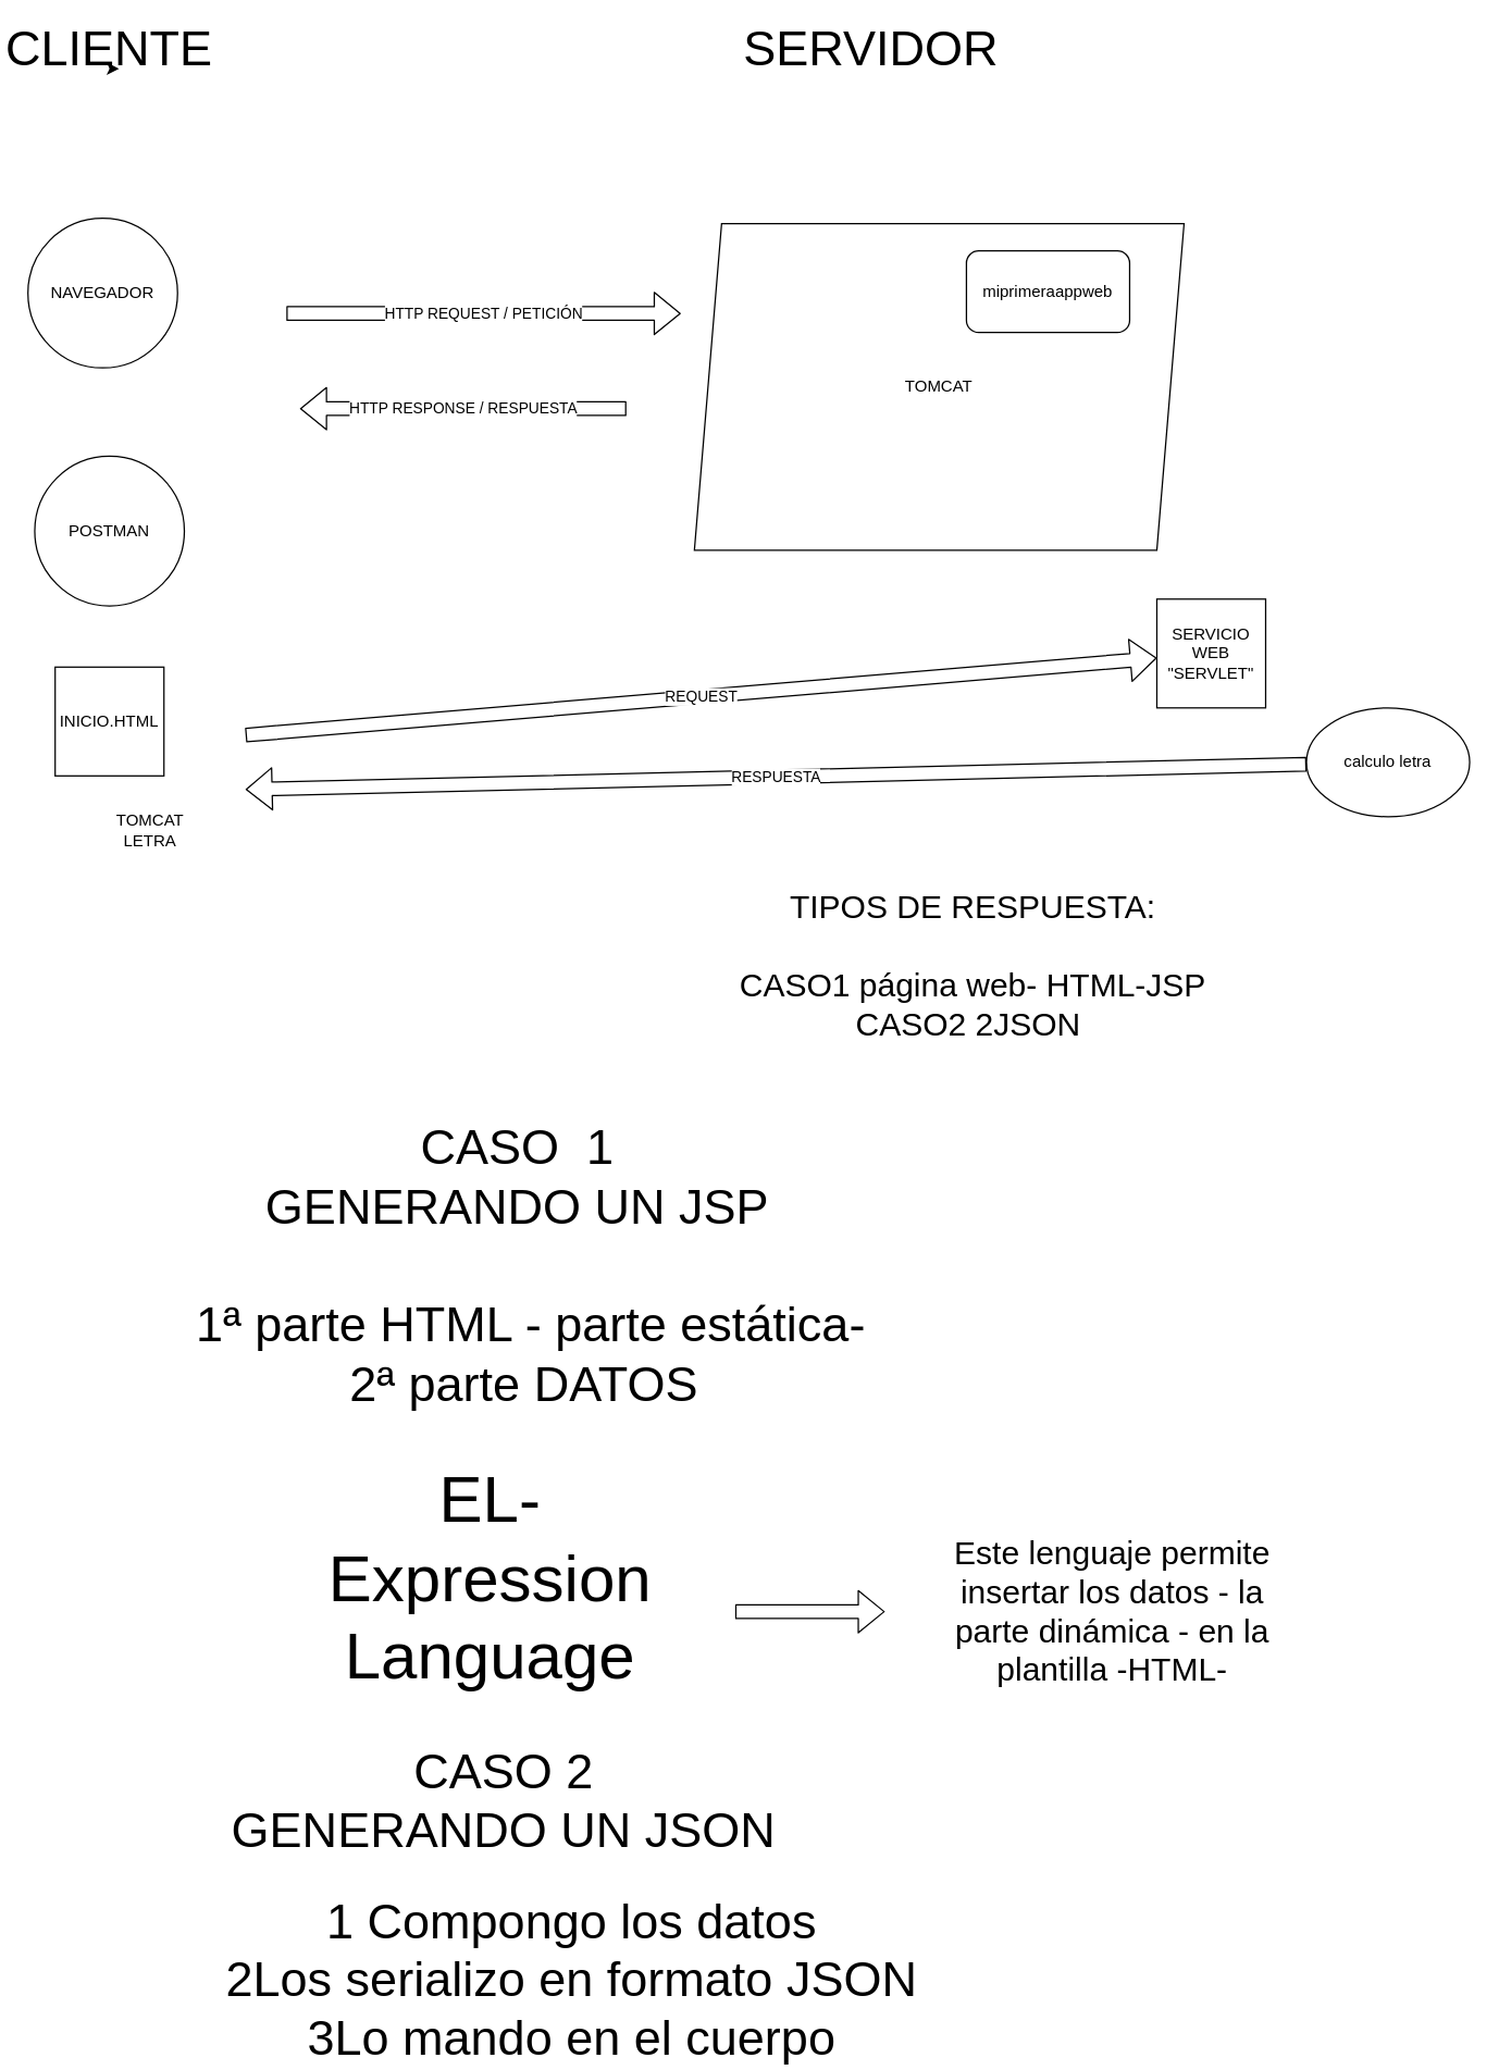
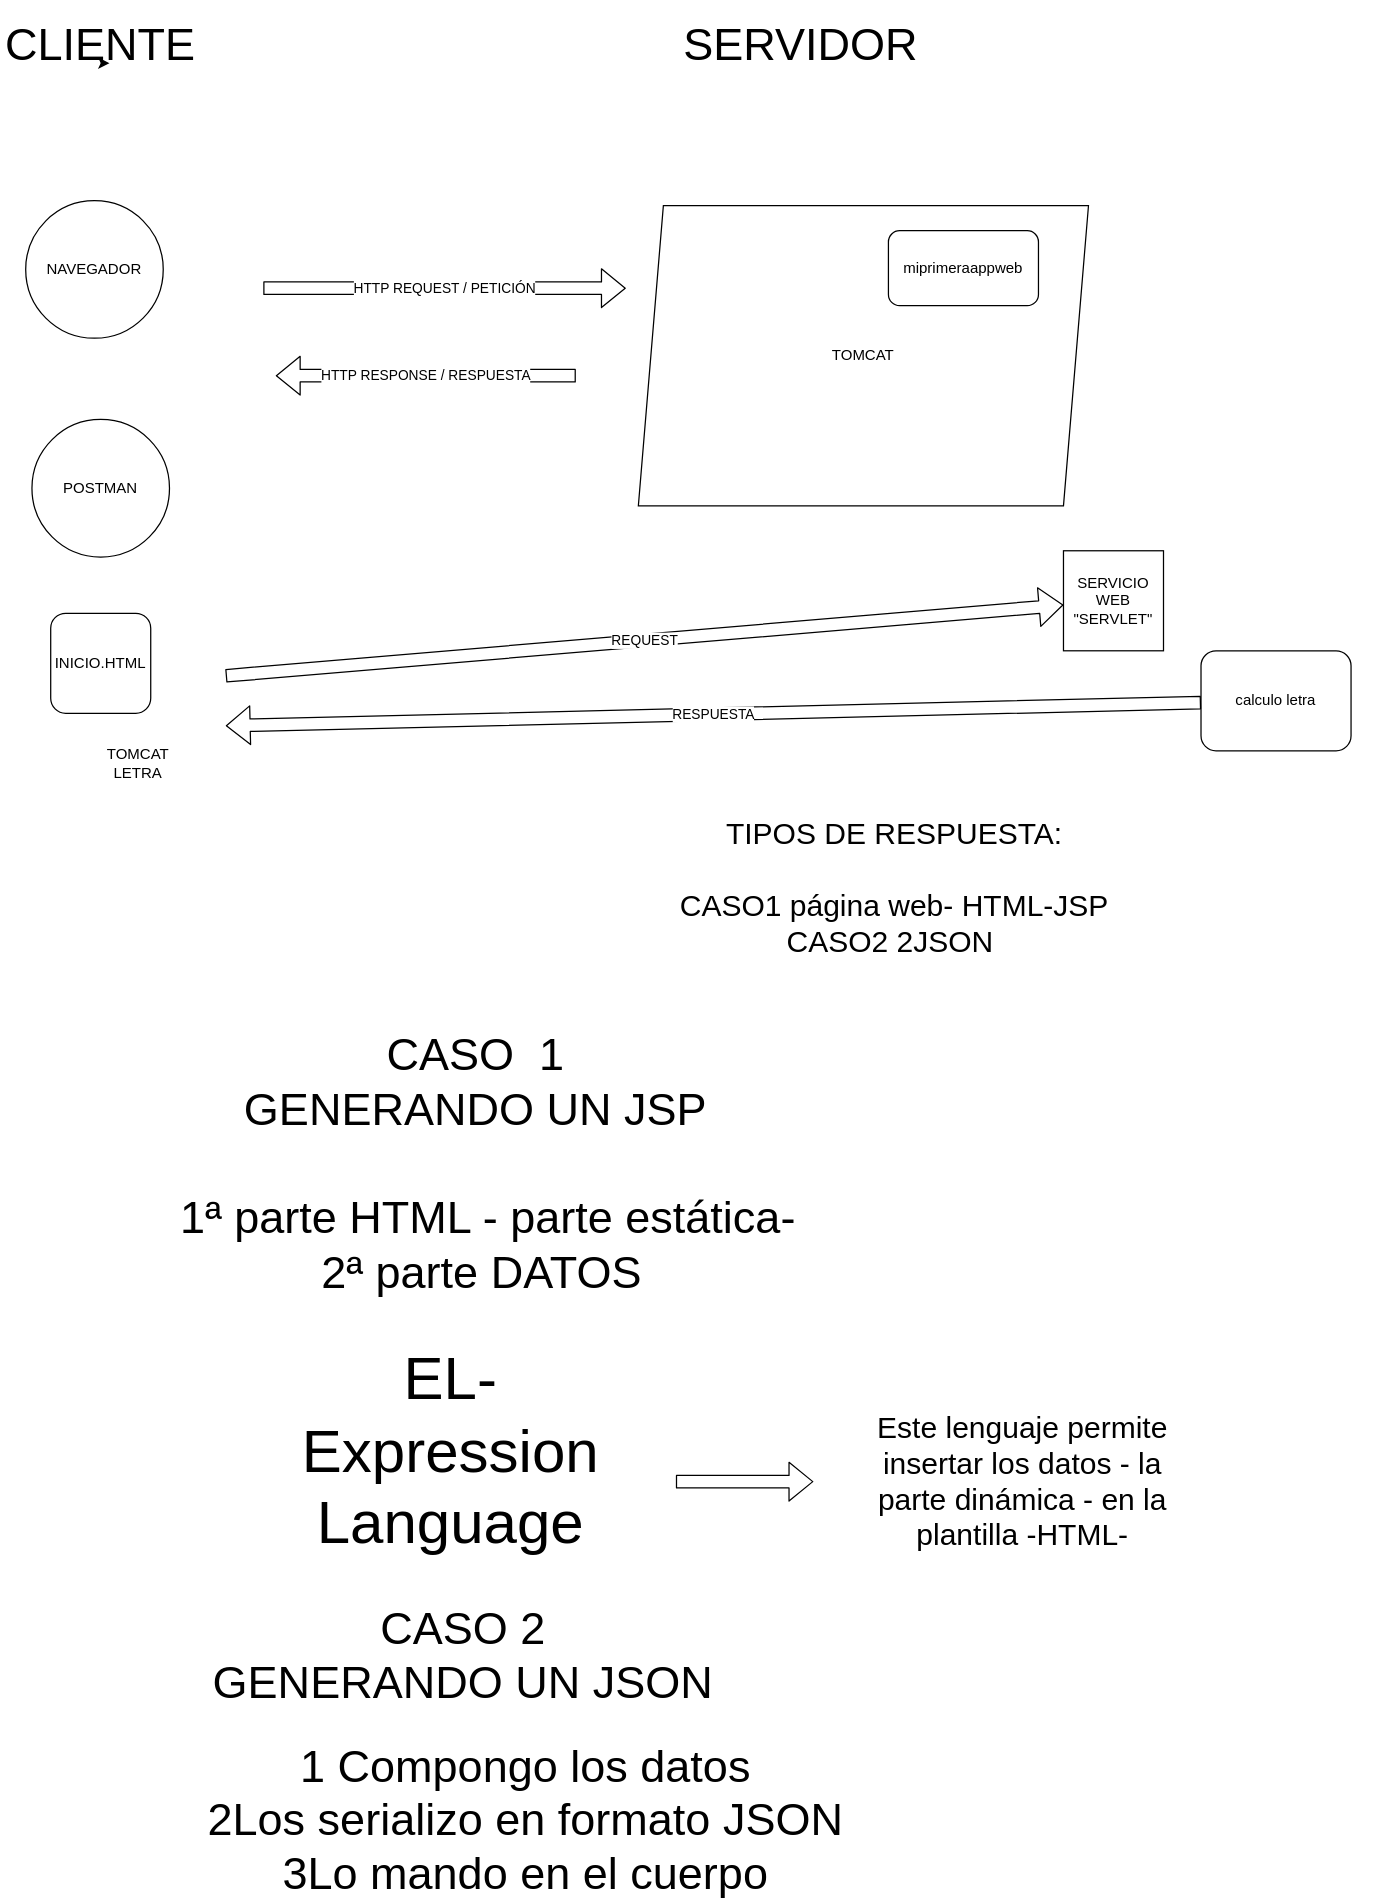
- <mxCell id="11" value="INICIO.HTML" style="whiteSpace=wrap;html=1;aspect=fixed;" parent="1" vertex="1"><mxGeometry x="40" y="490" width="80" height="80" as="geometry" /></mxCell>
+ <mxCell id="11" value="INICIO.HTML" style="whiteSpace=wrap;html=1;aspect=fixed;rounded=1;" parent="1" vertex="1"><mxGeometry x="40" y="490" width="80" height="80" as="geometry" /></mxCell>
- <mxCell id="15" value="calculo letra" style="ellipse;whiteSpace=wrap;html=1;" parent="1" vertex="1"><mxGeometry x="960" y="520" width="120" height="80" as="geometry" /></mxCell>
+ <mxCell id="15" value="calculo letra" style="whiteSpace=wrap;html=1;rounded=1;" parent="1" vertex="1"><mxGeometry x="960" y="520" width="120" height="80" as="geometry" /></mxCell>
